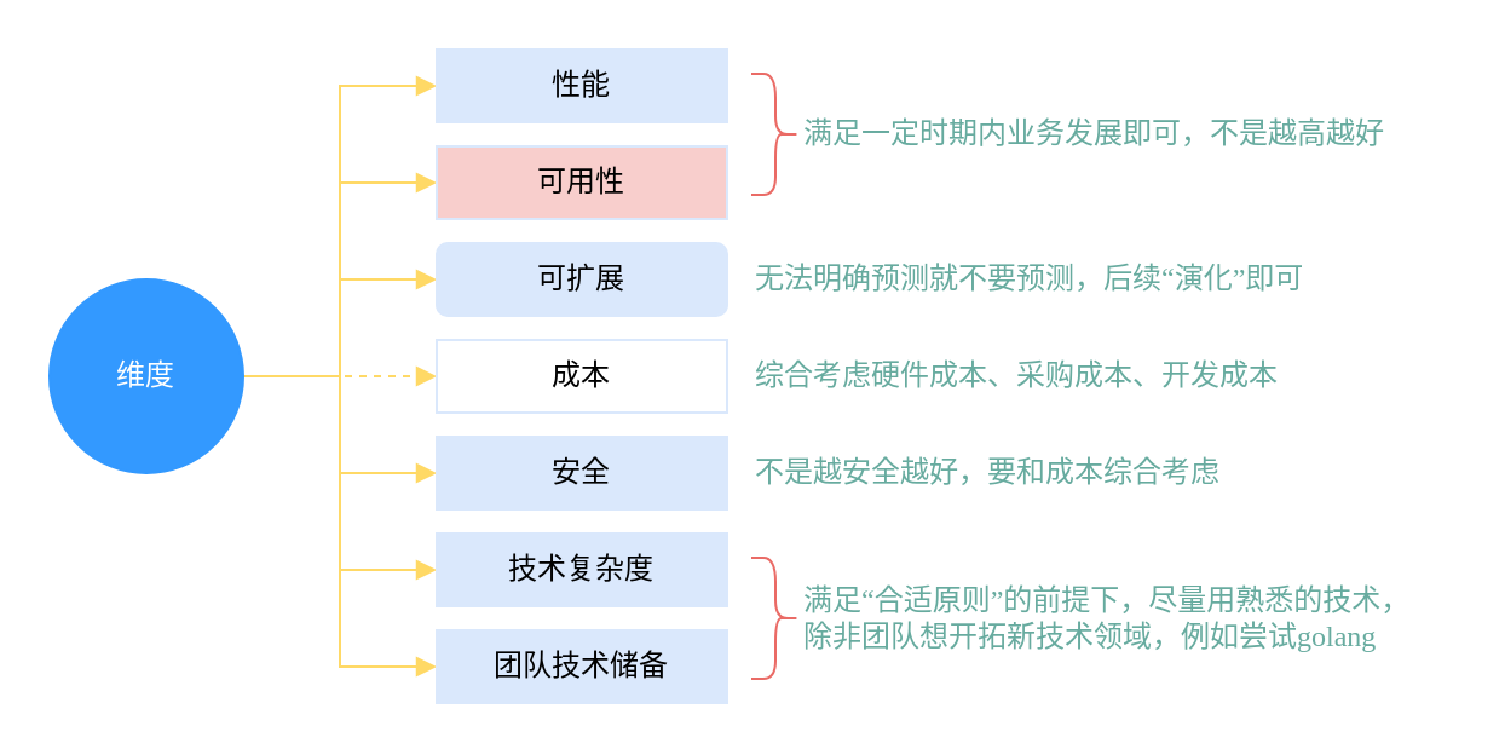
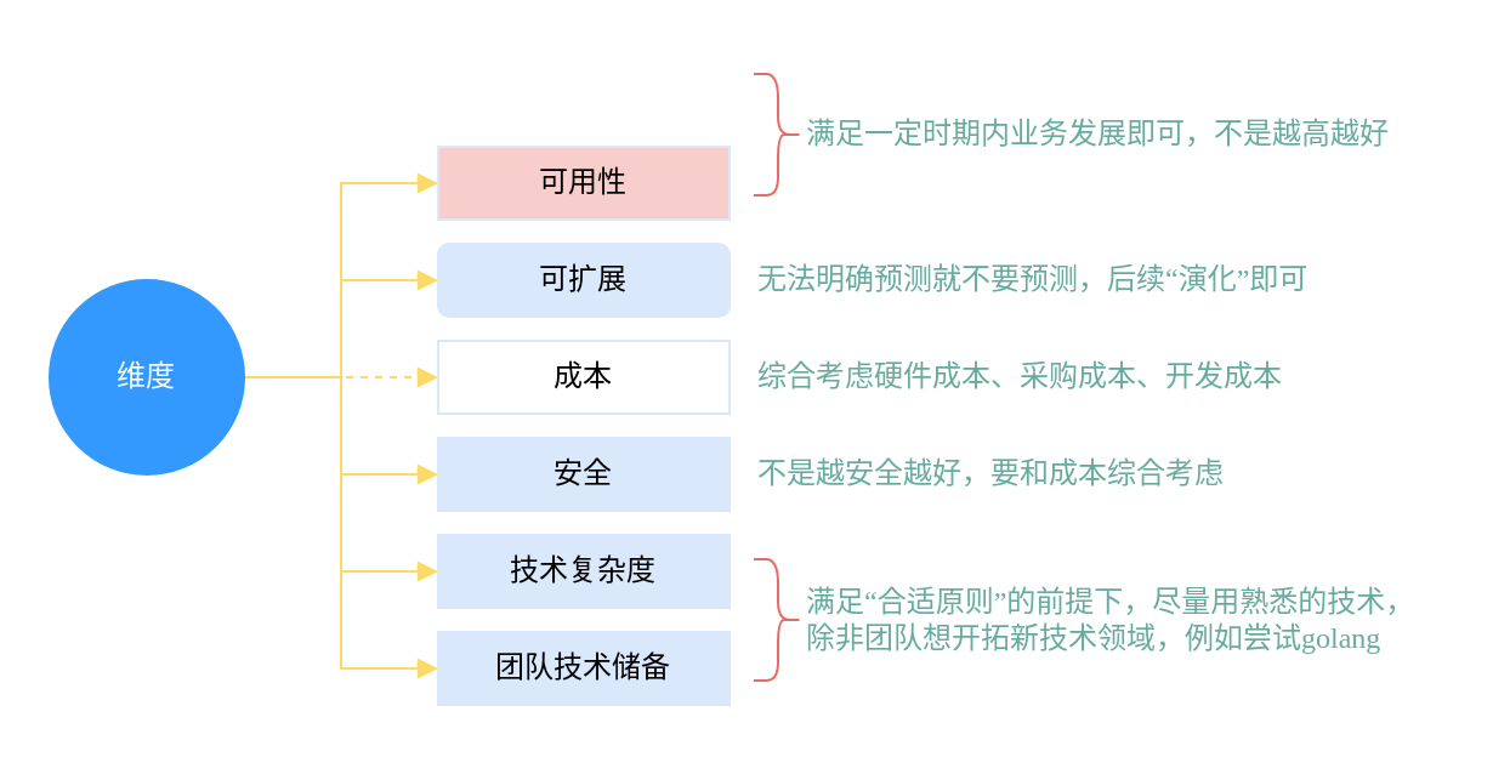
- <mxCell id="10" value="性能" style="rounded=0;whiteSpace=wrap;html=1;fontFamily=微软雅黑;fillColor=#dae8fc;strokeColor=#DAE8FC;" vertex="1" parent="1"><mxGeometry x="180" y="20" width="120" height="30" as="geometry" /></mxCell>
- <mxCell id="2" style="edgeStyle=orthogonalEdgeStyle;rounded=0;orthogonalLoop=1;jettySize=auto;html=1;exitX=1;exitY=0.5;exitDx=0;exitDy=0;entryX=0;entryY=0.5;entryDx=0;entryDy=0;endArrow=block;endFill=1;fontFamily=微软雅黑;strokeColor=#FFD966;" edge="1" parent="1" source="9" target="10"><mxGeometry relative="1" as="geometry" /></mxCell>
